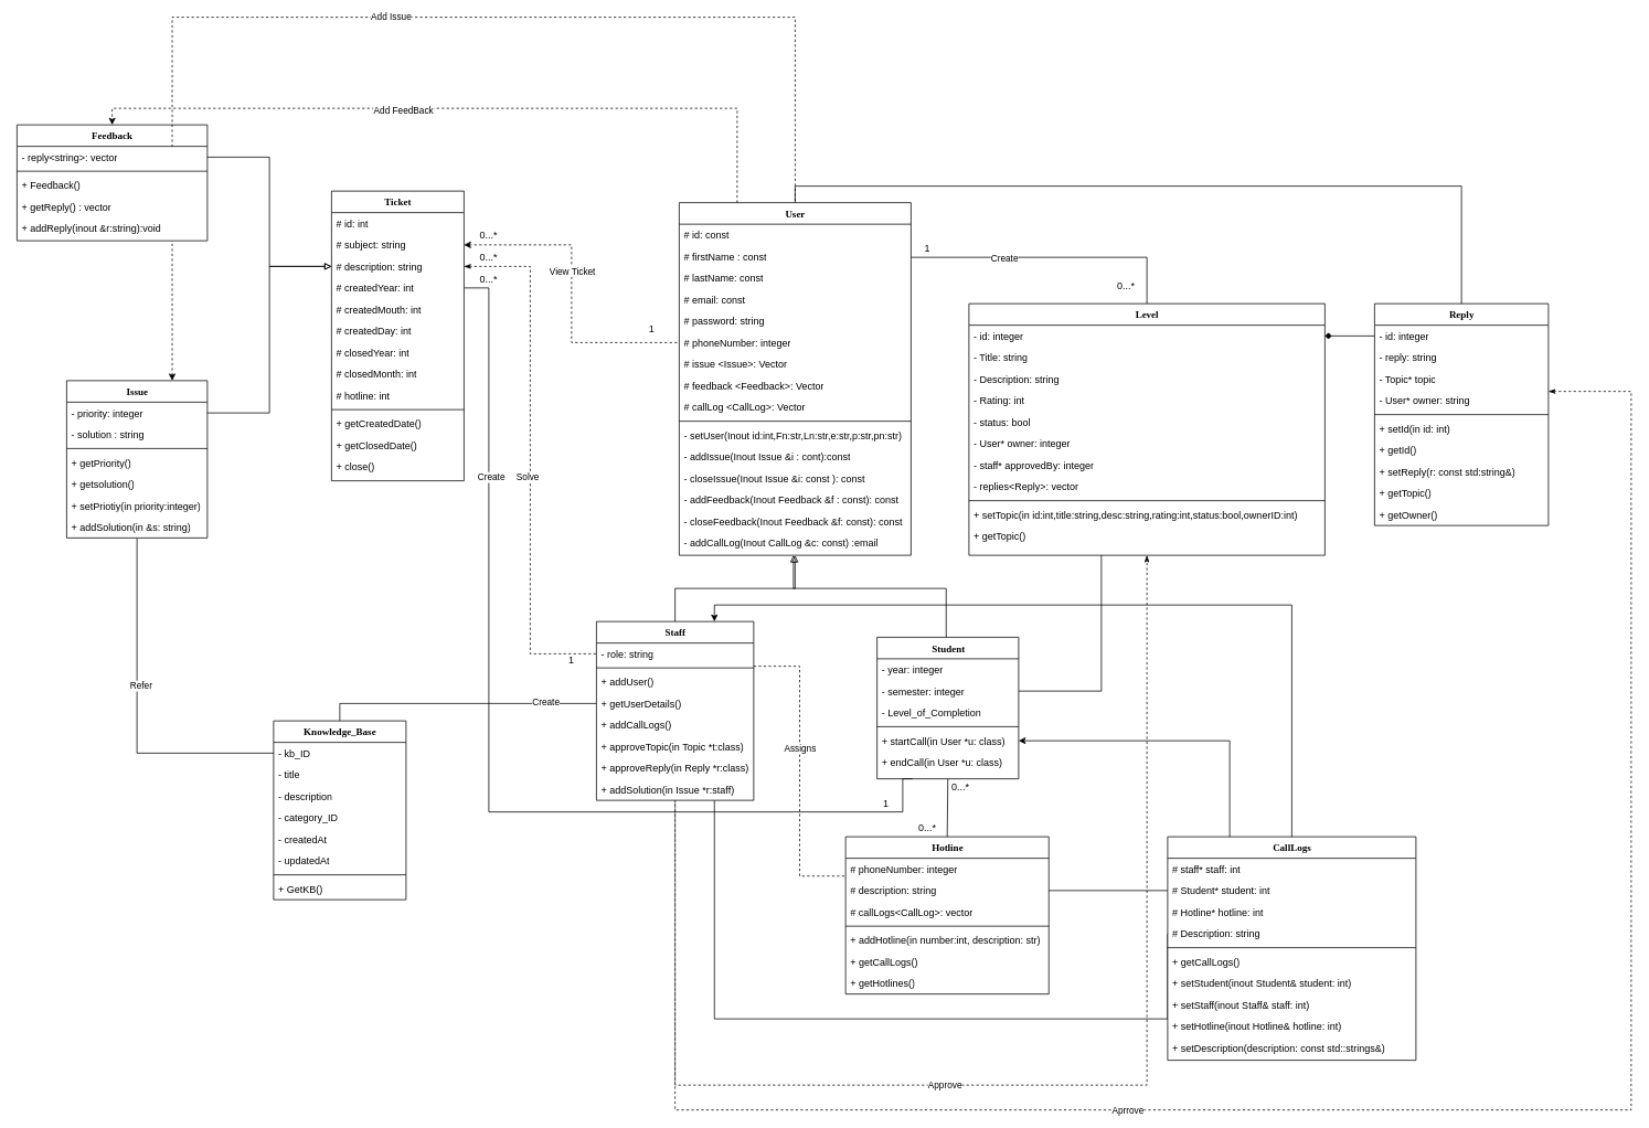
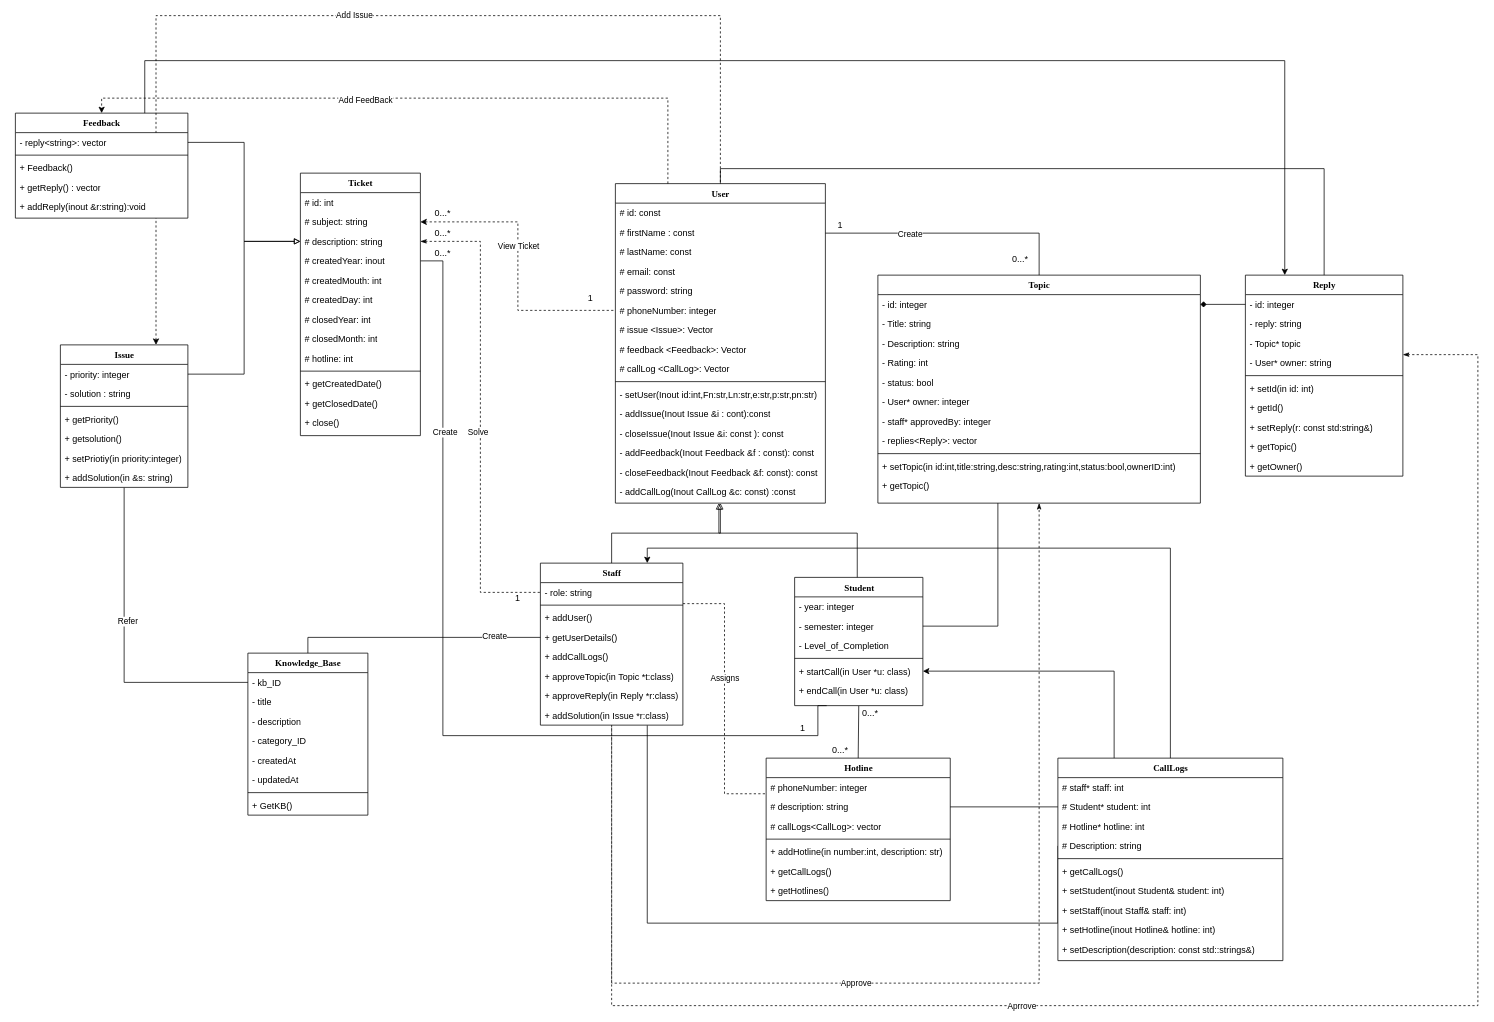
+ <mxCell id="97" style="edgeStyle=orthogonalEdgeStyle;rounded=0;orthogonalLoop=1;jettySize=auto;html=1;exitX=0.25;exitY=0;exitDx=0;exitDy=0;entryX=0.75;entryY=0;entryDx=0;entryDy=0;startArrow=classic;startFill=1;endArrow=none;endFill=0;" parent="1" source="99" target="122" edge="1"><mxGeometry relative="1" as="geometry"><Array as="points"><mxPoint x="1713" y="80" /><mxPoint x="193" y="80" /></Array></mxGeometry></mxCell>
- <mxCell id="145" value="# createdYear: int" style="text;html=1;strokeColor=none;fillColor=none;align=left;verticalAlign=top;spacingLeft=4;spacingRight=4;whiteSpace=wrap;overflow=hidden;rotatable=0;points=[[0,0.5],[1,0.5]];portConstraint=eastwest;" parent="141" vertex="1"><mxGeometry y="104" width="160" height="26" as="geometry" /></mxCell>
+ <mxCell id="145" value="# createdYear: inout" style="text;html=1;strokeColor=none;fillColor=none;align=left;verticalAlign=top;spacingLeft=4;spacingRight=4;whiteSpace=wrap;overflow=hidden;rotatable=0;points=[[0,0.5],[1,0.5]];portConstraint=eastwest;" parent="141" vertex="1"><mxGeometry y="104" width="160" height="26" as="geometry" /></mxCell>
- <mxCell id="85" value="Level" style="swimlane;html=1;fontStyle=1;align=center;verticalAlign=top;childLayout=stackLayout;horizontal=1;startSize=26;horizontalStack=0;resizeParent=1;resizeLast=0;collapsible=1;marginBottom=0;swimlaneFillColor=#ffffff;rounded=0;shadow=0;comic=0;labelBackgroundColor=none;strokeWidth=1;fillColor=none;fontFamily=Verdana;fontSize=12" parent="1" vertex="1"><mxGeometry x="1170" y="366" width="430" height="304" as="geometry"><mxRectangle x="1430" y="-1941" width="100" height="26" as="alternateBounds" /></mxGeometry></mxCell>
+ <mxCell id="85" value="Topic" style="swimlane;html=1;fontStyle=1;align=center;verticalAlign=top;childLayout=stackLayout;horizontal=1;startSize=26;horizontalStack=0;resizeParent=1;resizeLast=0;collapsible=1;marginBottom=0;swimlaneFillColor=#ffffff;rounded=0;shadow=0;comic=0;labelBackgroundColor=none;strokeWidth=1;fillColor=none;fontFamily=Verdana;fontSize=12" parent="1" vertex="1"><mxGeometry x="1170" y="366" width="430" height="304" as="geometry"><mxRectangle x="1430" y="-1941" width="100" height="26" as="alternateBounds" /></mxGeometry></mxCell>
- <mxCell id="45" value="- addCallLog(Inout CallLog &amp;amp;c: const) :email" style="text;html=1;strokeColor=none;fillColor=none;align=left;verticalAlign=top;spacingLeft=4;spacingRight=4;whiteSpace=wrap;overflow=hidden;rotatable=0;points=[[0,0.5],[1,0.5]];portConstraint=eastwest;" parent="29" vertex="1"><mxGeometry y="398" width="280" height="26" as="geometry" /></mxCell>
+ <mxCell id="45" value="- addCallLog(Inout CallLog &amp;amp;c: const) :const" style="text;html=1;strokeColor=none;fillColor=none;align=left;verticalAlign=top;spacingLeft=4;spacingRight=4;whiteSpace=wrap;overflow=hidden;rotatable=0;points=[[0,0.5],[1,0.5]];portConstraint=eastwest;" parent="29" vertex="1"><mxGeometry y="398" width="280" height="26" as="geometry" /></mxCell>
- <mxCell id="26" value="+ addSolution(in Issue *r:staff)" style="text;html=1;strokeColor=none;fillColor=none;align=left;verticalAlign=top;spacingLeft=4;spacingRight=4;whiteSpace=wrap;overflow=hidden;rotatable=0;points=[[0,0.5],[1,0.5]];portConstraint=eastwest;" parent="18" vertex="1"><mxGeometry y="190" width="190" height="26" as="geometry" /></mxCell>
+ <mxCell id="26" value="+ addSolution(in Issue *r:class)" style="text;html=1;strokeColor=none;fillColor=none;align=left;verticalAlign=top;spacingLeft=4;spacingRight=4;whiteSpace=wrap;overflow=hidden;rotatable=0;points=[[0,0.5],[1,0.5]];portConstraint=eastwest;" parent="18" vertex="1"><mxGeometry y="190" width="190" height="26" as="geometry" /></mxCell>
